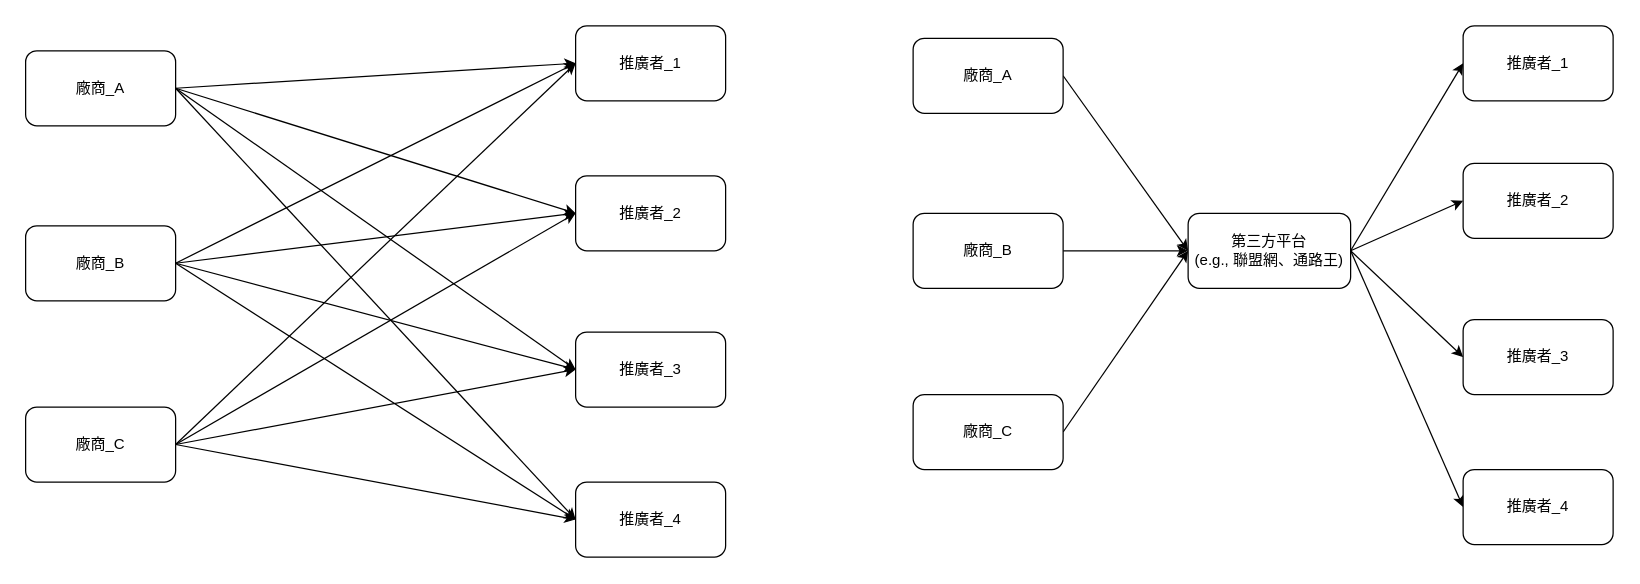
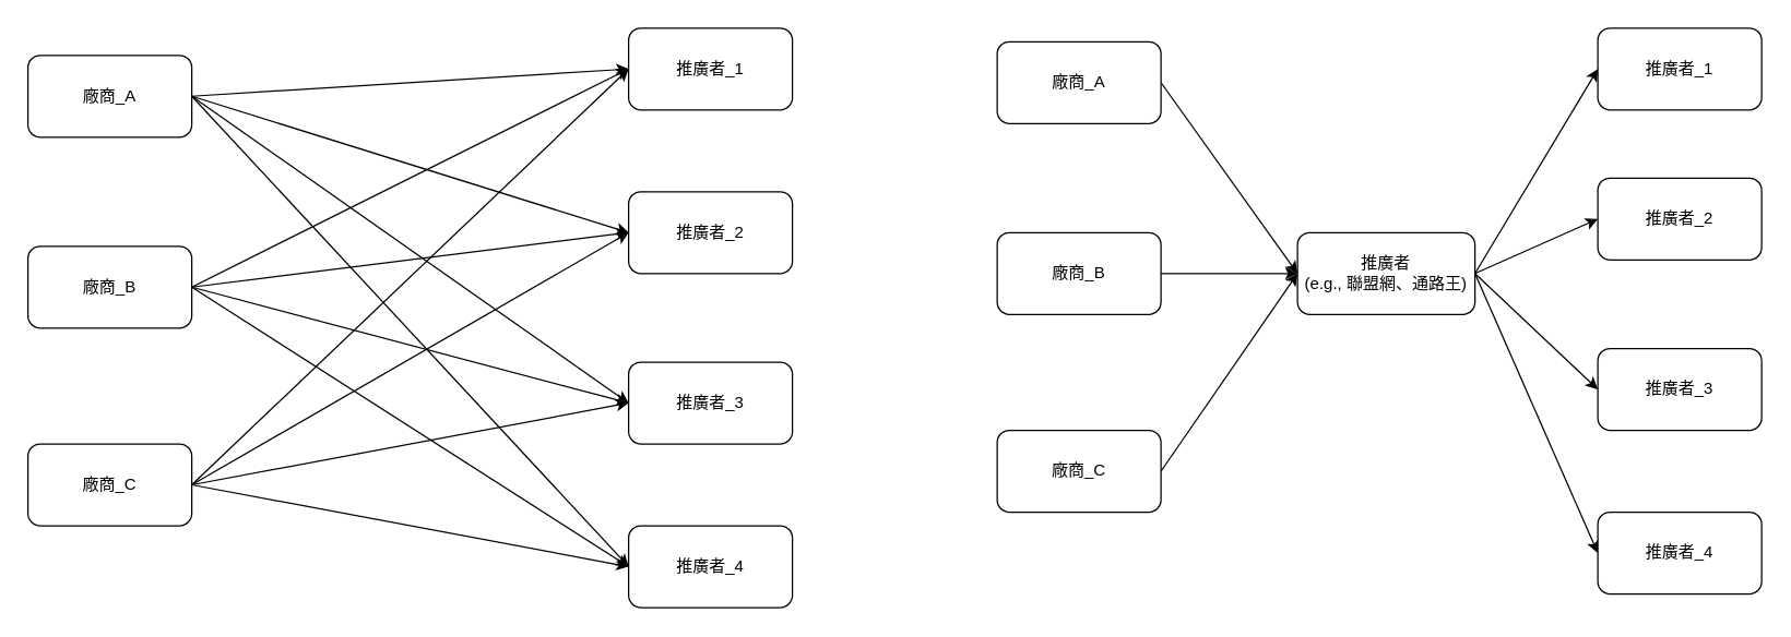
- <mxCell id="8" value="第三方平台&lt;br&gt;(e.g., 聯盟網、通路王)" style="rounded=1;whiteSpace=wrap;html=1;" vertex="1" parent="1"><mxGeometry x="950" y="170" width="130" height="60" as="geometry" /></mxCell>
+ <mxCell id="8" value="推廣者&lt;br&gt;(e.g., 聯盟網、通路王)" style="rounded=1;whiteSpace=wrap;html=1;" vertex="1" parent="1"><mxGeometry x="950" y="170" width="130" height="60" as="geometry" /></mxCell>
